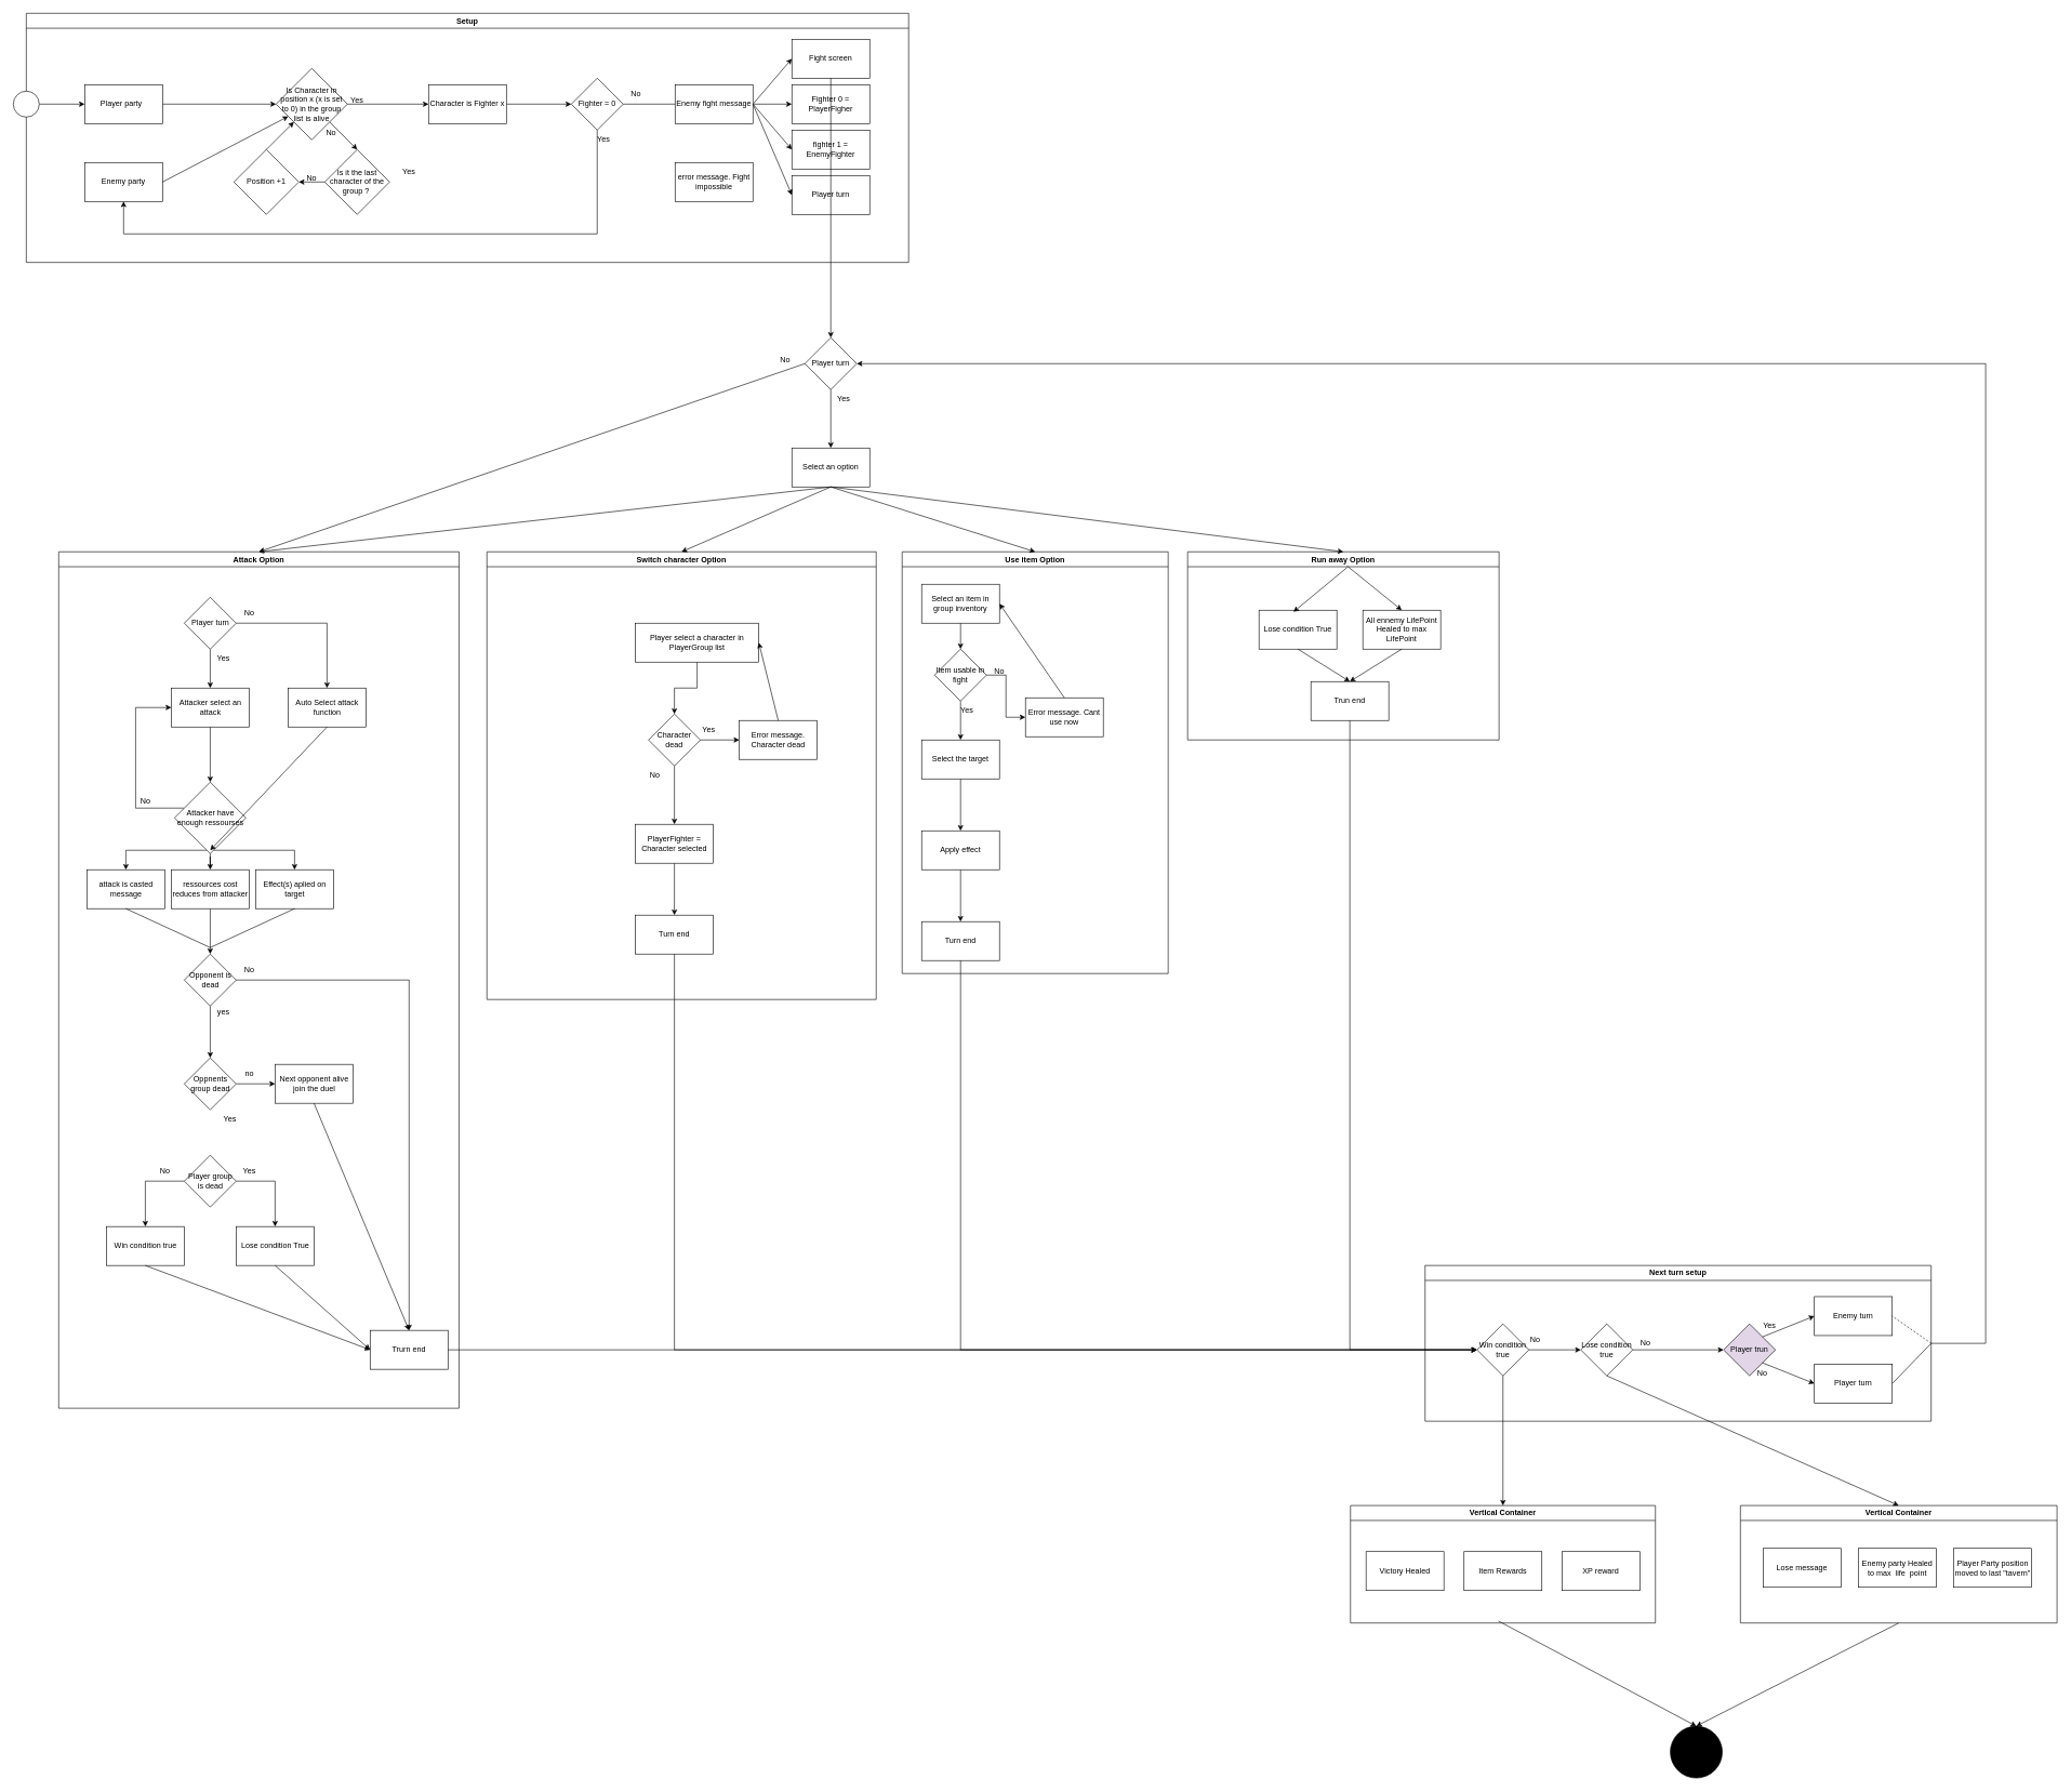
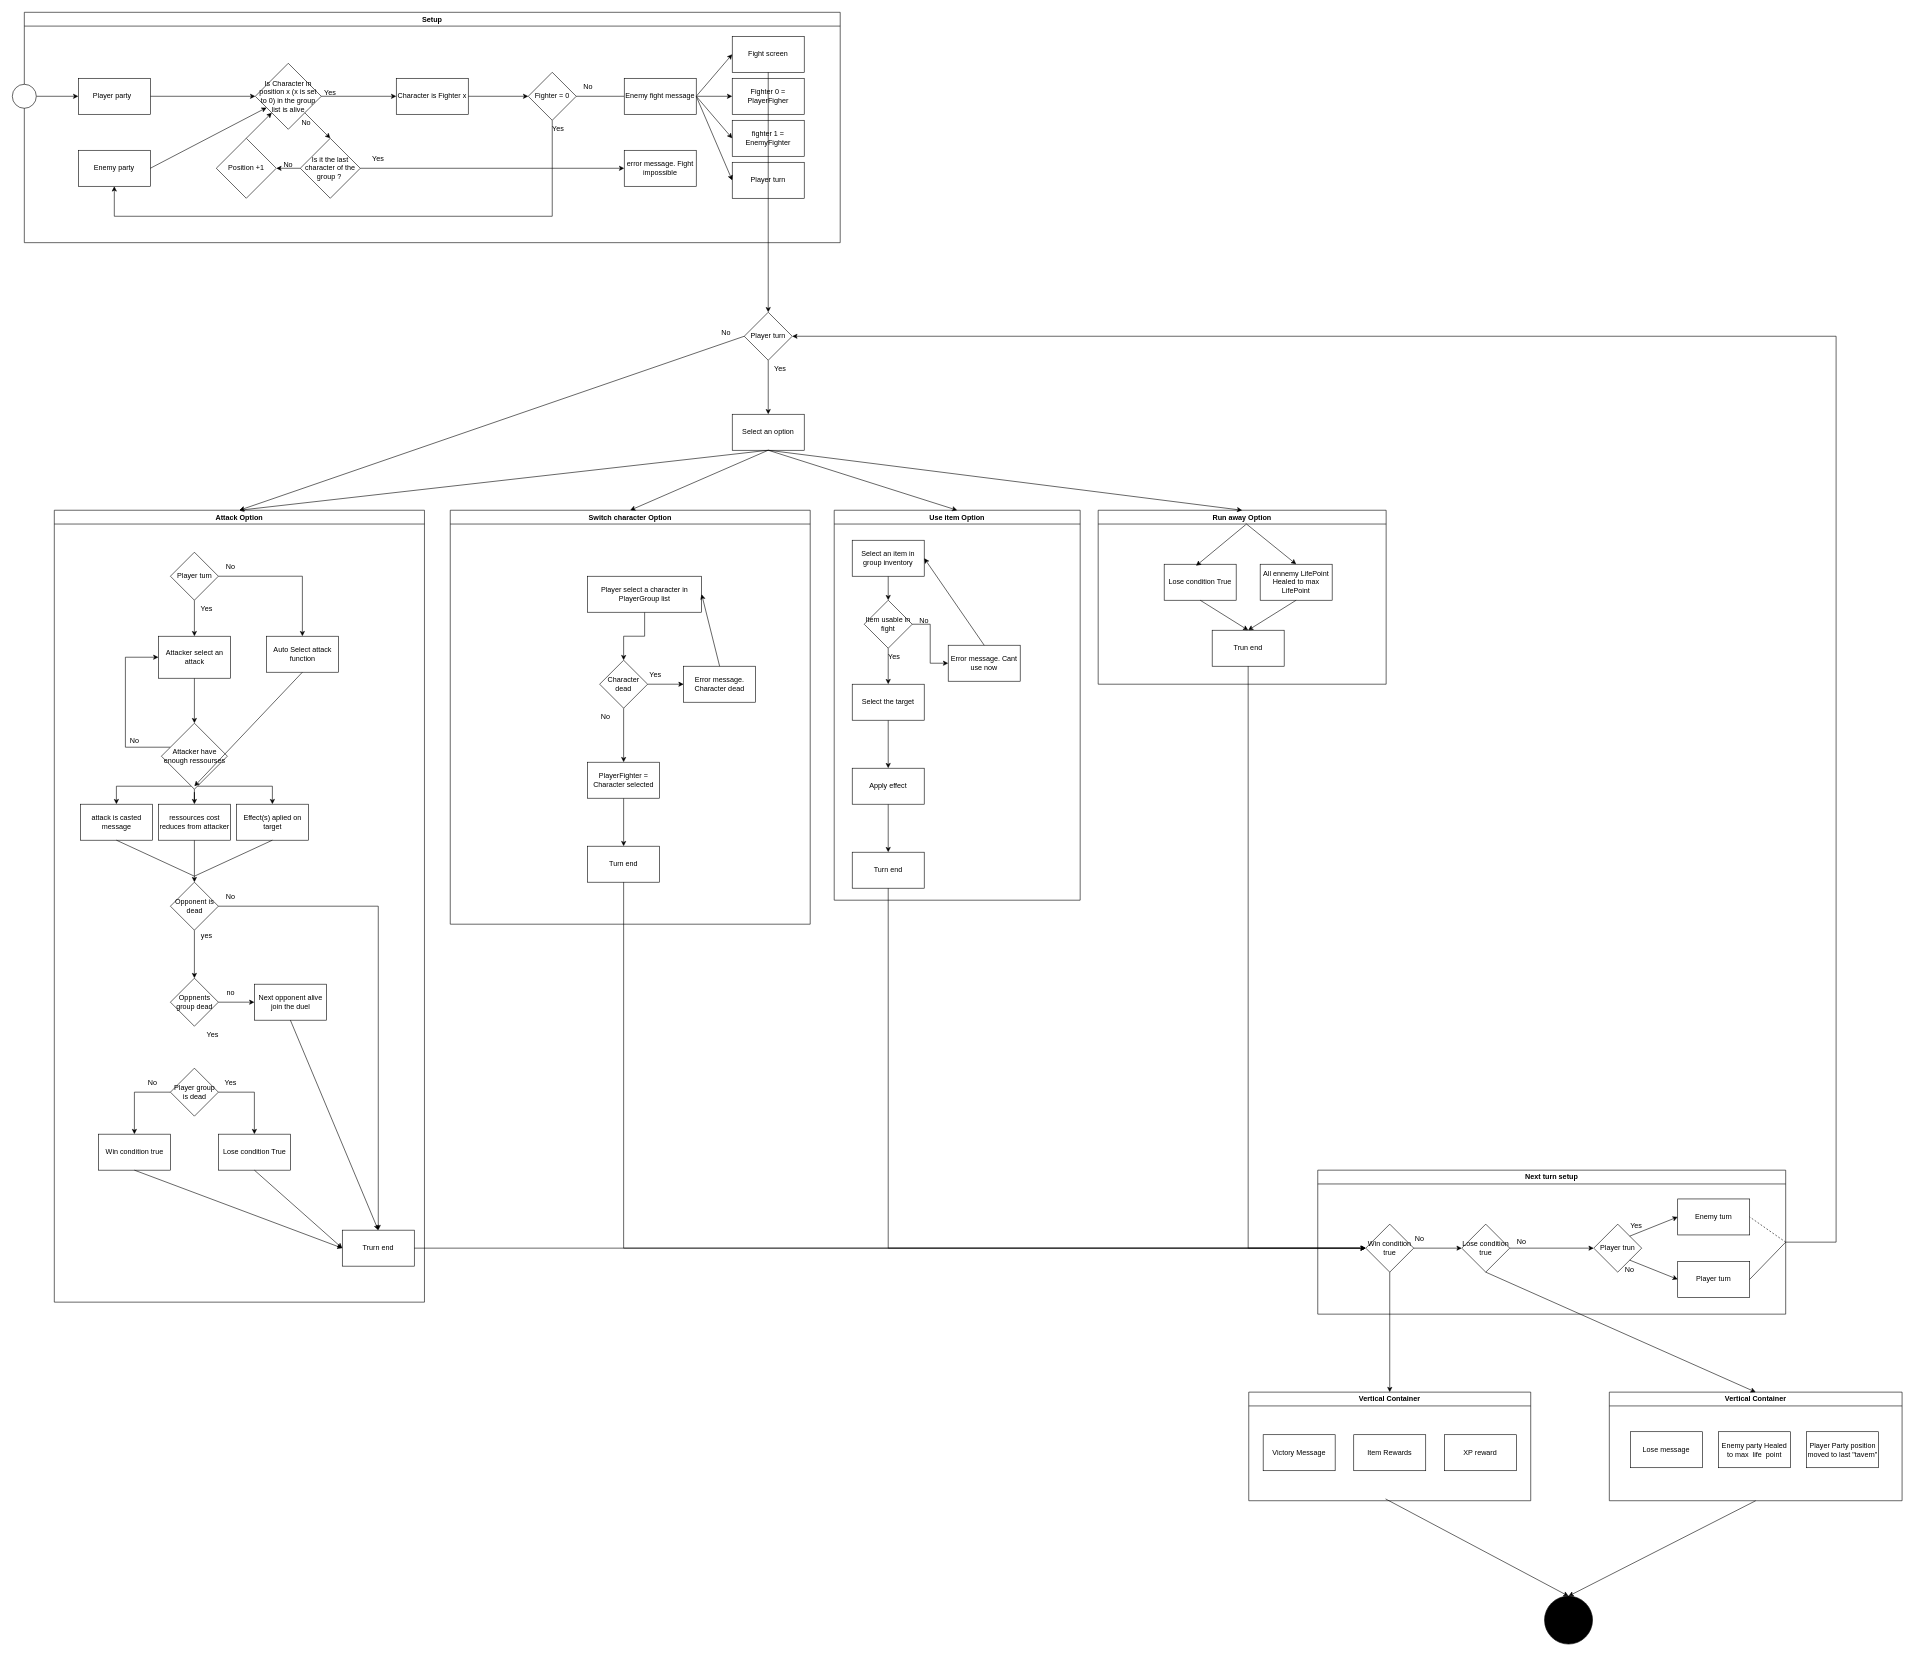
+ <mxCell id="13" value="" style="edgeStyle=orthogonalEdgeStyle;rounded=0;orthogonalLoop=1;jettySize=auto;html=1;" parent="2" source="15" target="18" edge="1"><mxGeometry relative="1" as="geometry" /></mxCell>
- <mxCell id="57" value="Attacker select an attack" style="rounded=0;whiteSpace=wrap;html=1;" parent="55" vertex="1"><mxGeometry x="173.5" y="210" width="120" height="60" as="geometry" /></mxCell>
+ <mxCell id="57" value="Attacker select an attack" style="rounded=0;whiteSpace=wrap;html=1;" parent="55" vertex="1"><mxGeometry x="173.5" y="210" width="120" height="70" as="geometry" /></mxCell>
- <mxCell id="42" value="Player trun" style="rhombus;whiteSpace=wrap;html=1;fillColor=#e1d5e7;" parent="39" vertex="1"><mxGeometry x="460" y="90" width="80" height="80" as="geometry" /></mxCell>
+ <mxCell id="42" value="Player trun" style="rhombus;whiteSpace=wrap;html=1;" parent="39" vertex="1"><mxGeometry x="460" y="90" width="80" height="80" as="geometry" /></mxCell>
- <mxCell id="150" value="Victory Healed" style="rounded=0;whiteSpace=wrap;html=1;" vertex="1" parent="149"><mxGeometry x="24" y="71" width="120" height="60" as="geometry" /></mxCell>
+ <mxCell id="150" value="Victory Message" style="rounded=0;whiteSpace=wrap;html=1;" vertex="1" parent="149"><mxGeometry x="24" y="71" width="120" height="60" as="geometry" /></mxCell>
